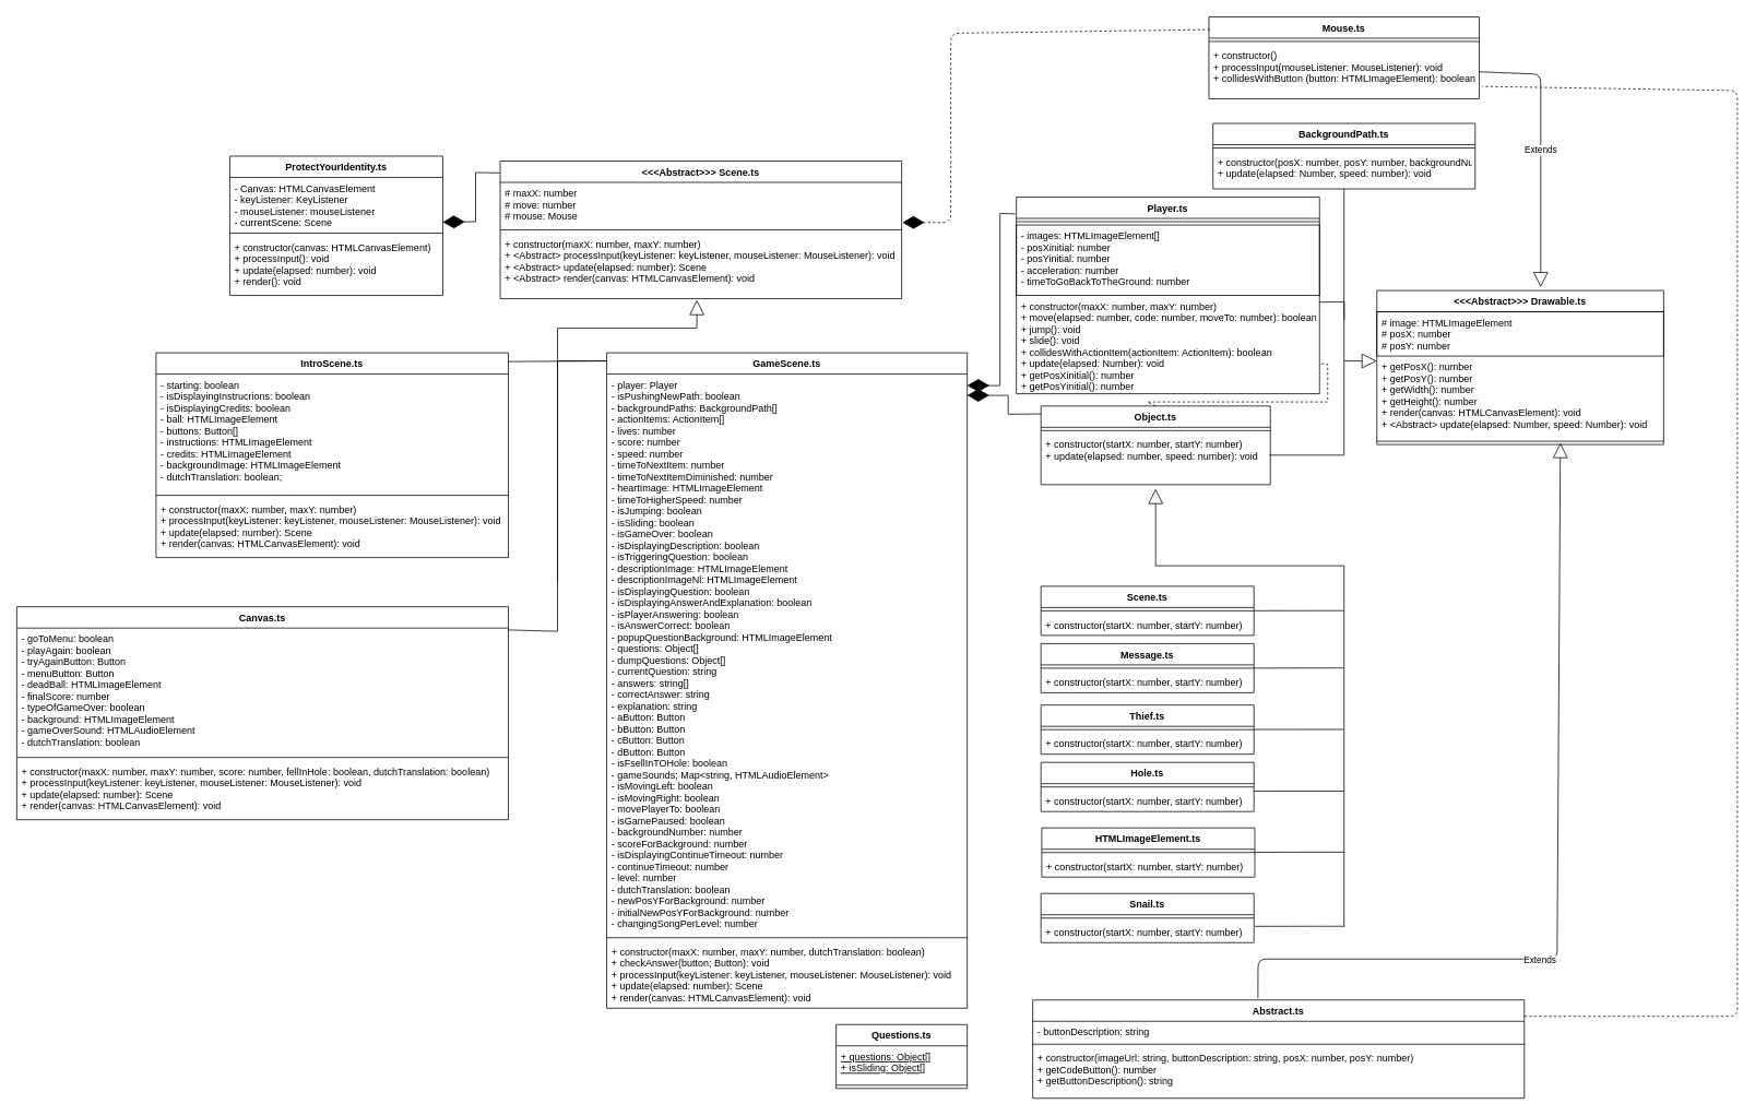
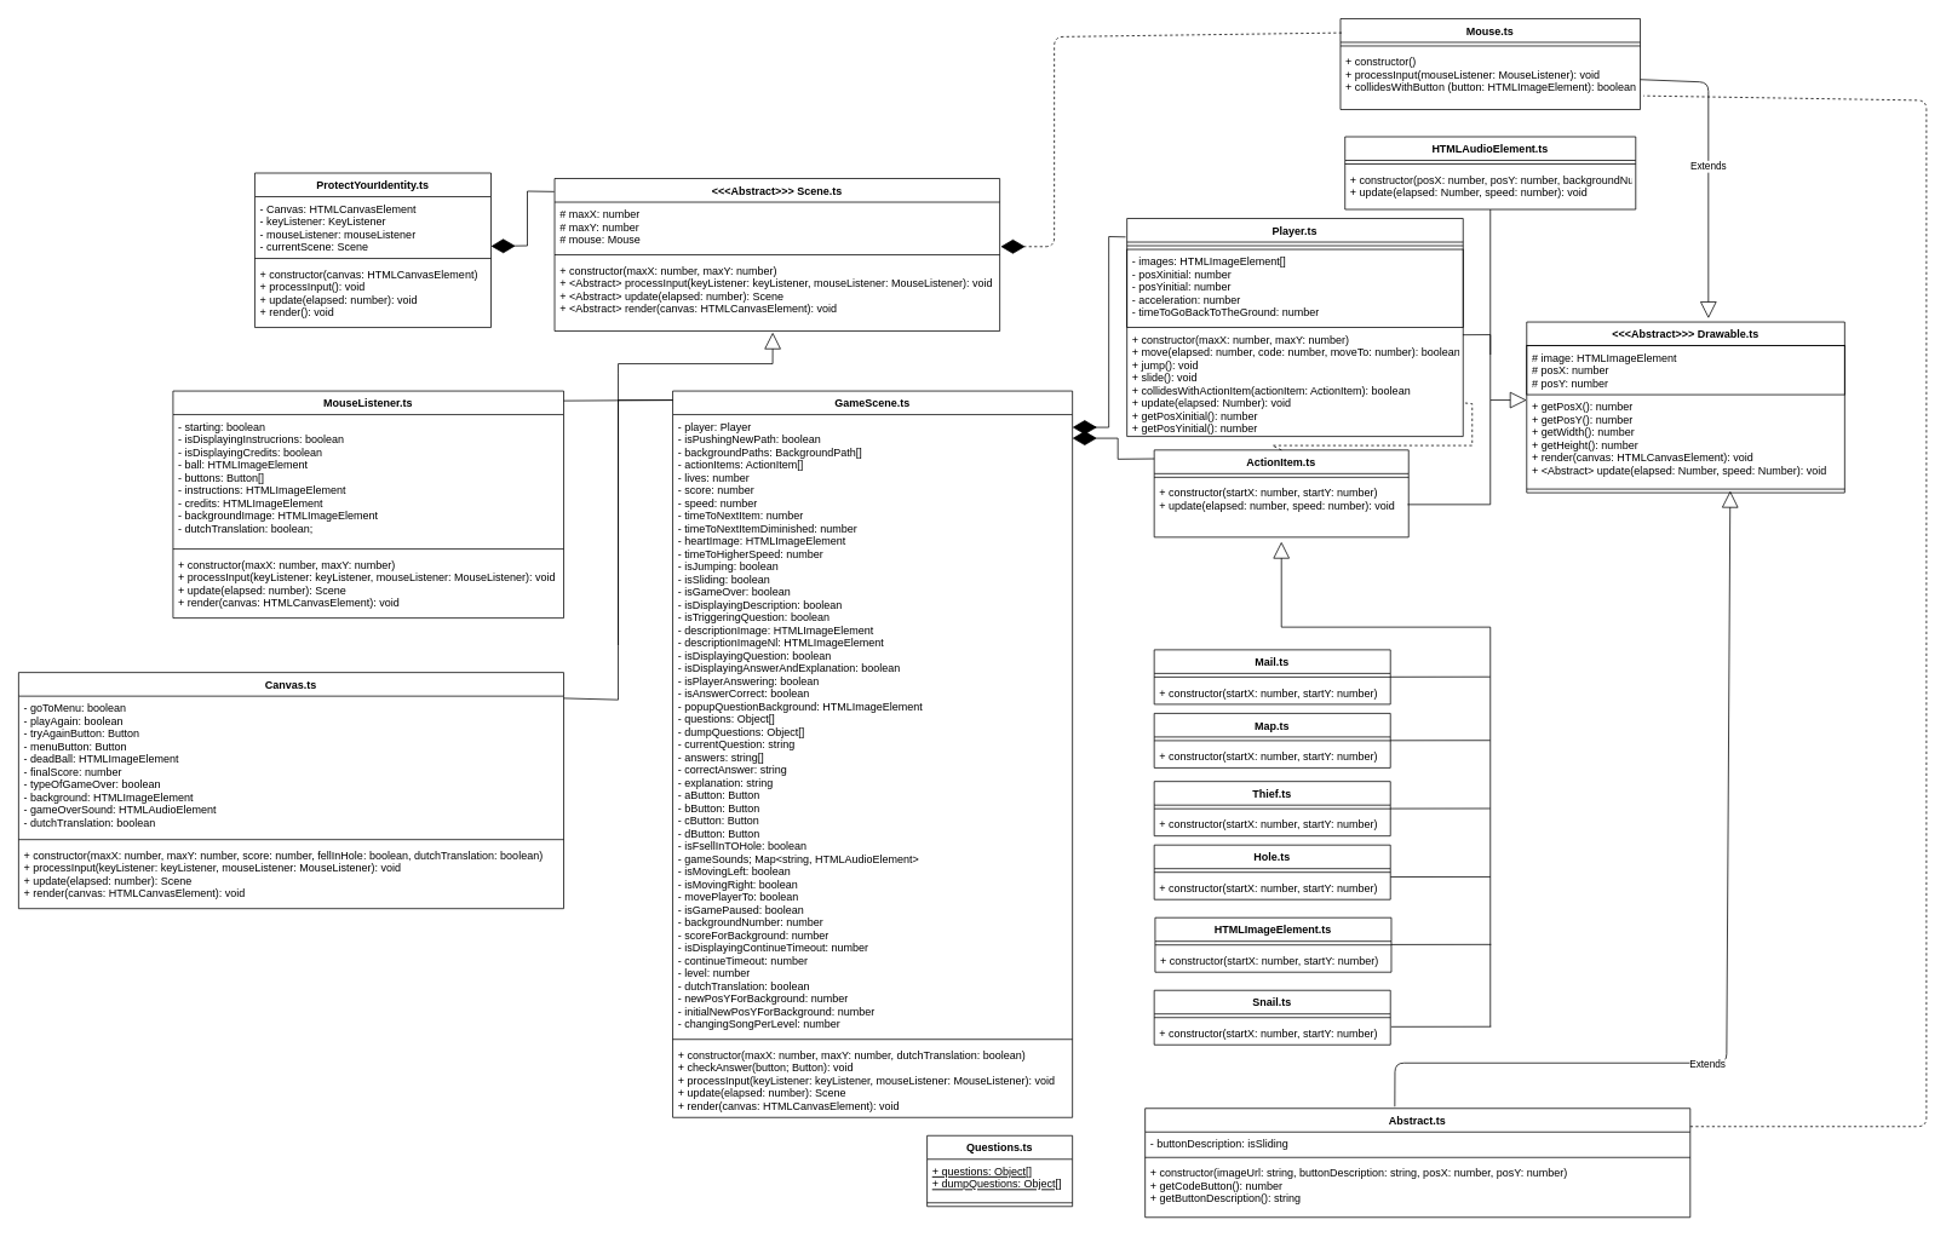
- <mxCell id="14" value="BackgroundPath.ts" style="swimlane;fontStyle=1;align=center;verticalAlign=top;childLayout=stackLayout;horizontal=1;startSize=26;horizontalStack=0;resizeParent=1;resizeParentMax=0;resizeLast=0;collapsible=1;marginBottom=0;strokeColor=default;" parent="1" vertex="1"><mxGeometry x="1480" width="320" height="80" as="geometry" y="150" /></mxCell>
+ <mxCell id="14" value="HTMLAudioElement.ts" style="swimlane;fontStyle=1;align=center;verticalAlign=top;childLayout=stackLayout;horizontal=1;startSize=26;horizontalStack=0;resizeParent=1;resizeParentMax=0;resizeLast=0;collapsible=1;marginBottom=0;strokeColor=default;" parent="1" vertex="1"><mxGeometry x="1480" width="320" height="80" as="geometry" y="150" /></mxCell>
- <mxCell id="33" value="# maxX: number&#10;# move: number&#10;# mouse: Mouse" style="text;strokeColor=none;fillColor=none;align=left;verticalAlign=top;spacingLeft=4;spacingRight=4;overflow=hidden;rotatable=0;points=[[0,0.5],[1,0.5]];portConstraint=eastwest;" parent="32" vertex="1"><mxGeometry y="26" width="490" height="54" as="geometry" /></mxCell>
+ <mxCell id="33" value="# maxX: number&#10;# maxY: number&#10;# mouse: Mouse" style="text;strokeColor=none;fillColor=none;align=left;verticalAlign=top;spacingLeft=4;spacingRight=4;overflow=hidden;rotatable=0;points=[[0,0.5],[1,0.5]];portConstraint=eastwest;" parent="32" vertex="1"><mxGeometry y="26" width="490" height="54" as="geometry" /></mxCell>
- <mxCell id="36" value="IntroScene.ts" style="swimlane;fontStyle=1;align=center;verticalAlign=top;childLayout=stackLayout;horizontal=1;startSize=26;horizontalStack=0;resizeParent=1;resizeParentMax=0;resizeLast=0;collapsible=1;marginBottom=0;strokeColor=default;" parent="1" vertex="1"><mxGeometry x="190" y="430" width="430" height="250" as="geometry" /></mxCell>
+ <mxCell id="36" value="MouseListener.ts" style="swimlane;fontStyle=1;align=center;verticalAlign=top;childLayout=stackLayout;horizontal=1;startSize=26;horizontalStack=0;resizeParent=1;resizeParentMax=0;resizeLast=0;collapsible=1;marginBottom=0;strokeColor=default;" parent="1" vertex="1"><mxGeometry x="190" y="430" width="430" height="250" as="geometry" /></mxCell>
- <mxCell id="17" value="Object.ts" style="swimlane;fontStyle=1;align=center;verticalAlign=top;childLayout=stackLayout;horizontal=1;startSize=26;horizontalStack=0;resizeParent=1;resizeParentMax=0;resizeLast=0;collapsible=1;marginBottom=0;strokeColor=default;" parent="1" vertex="1"><mxGeometry x="1270" y="495" width="280" height="96" as="geometry" /></mxCell>
+ <mxCell id="17" value="ActionItem.ts" style="swimlane;fontStyle=1;align=center;verticalAlign=top;childLayout=stackLayout;horizontal=1;startSize=26;horizontalStack=0;resizeParent=1;resizeParentMax=0;resizeLast=0;collapsible=1;marginBottom=0;strokeColor=default;" parent="1" vertex="1"><mxGeometry x="1270" y="495" width="280" height="96" as="geometry" /></mxCell>
- <mxCell id="20" value="Scene.ts" style="swimlane;fontStyle=1;align=center;verticalAlign=top;childLayout=stackLayout;horizontal=1;startSize=26;horizontalStack=0;resizeParent=1;resizeParentMax=0;resizeLast=0;collapsible=1;marginBottom=0;strokeColor=default;" parent="1" vertex="1"><mxGeometry x="1270" y="715" width="260" height="60" as="geometry" /></mxCell>
+ <mxCell id="20" value="Mail.ts" style="swimlane;fontStyle=1;align=center;verticalAlign=top;childLayout=stackLayout;horizontal=1;startSize=26;horizontalStack=0;resizeParent=1;resizeParentMax=0;resizeLast=0;collapsible=1;marginBottom=0;strokeColor=default;" parent="1" vertex="1"><mxGeometry x="1270" y="715" width="260" height="60" as="geometry" /></mxCell>
- <mxCell id="23" value="Message.ts" style="swimlane;fontStyle=1;align=center;verticalAlign=top;childLayout=stackLayout;horizontal=1;startSize=26;horizontalStack=0;resizeParent=1;resizeParentMax=0;resizeLast=0;collapsible=1;marginBottom=0;strokeColor=default;" parent="1" vertex="1"><mxGeometry x="1270" y="785" width="260" height="60" as="geometry" /></mxCell>
+ <mxCell id="23" value="Map.ts" style="swimlane;fontStyle=1;align=center;verticalAlign=top;childLayout=stackLayout;horizontal=1;startSize=26;horizontalStack=0;resizeParent=1;resizeParentMax=0;resizeLast=0;collapsible=1;marginBottom=0;strokeColor=default;" parent="1" vertex="1"><mxGeometry x="1270" y="785" width="260" height="60" as="geometry" /></mxCell>
- <mxCell id="67" value="- buttonDescription: string" style="text;strokeColor=none;fillColor=none;align=left;verticalAlign=top;spacingLeft=4;spacingRight=4;overflow=hidden;rotatable=0;points=[[0,0.5],[1,0.5]];portConstraint=eastwest;" parent="66" vertex="1"><mxGeometry y="26" width="600" height="24" as="geometry" /></mxCell>
+ <mxCell id="67" value="- buttonDescription: isSliding" style="text;strokeColor=none;fillColor=none;align=left;verticalAlign=top;spacingLeft=4;spacingRight=4;overflow=hidden;rotatable=0;points=[[0,0.5],[1,0.5]];portConstraint=eastwest;" parent="66" vertex="1"><mxGeometry y="26" width="600" height="24" as="geometry" /></mxCell>
- <mxCell id="81" value="+ questions: Object[]&#10;+ isSliding: Object[]" style="text;strokeColor=none;fillColor=none;align=left;verticalAlign=top;spacingLeft=4;spacingRight=4;overflow=hidden;rotatable=0;points=[[0,0.5],[1,0.5]];portConstraint=eastwest;fontStyle=4" parent="80" vertex="1"><mxGeometry y="26" width="160" height="44" as="geometry" /></mxCell>
+ <mxCell id="81" value="+ questions: Object[]&#10;+ dumpQuestions: Object[]" style="text;strokeColor=none;fillColor=none;align=left;verticalAlign=top;spacingLeft=4;spacingRight=4;overflow=hidden;rotatable=0;points=[[0,0.5],[1,0.5]];portConstraint=eastwest;fontStyle=4" parent="80" vertex="1"><mxGeometry y="26" width="160" height="44" as="geometry" /></mxCell>
